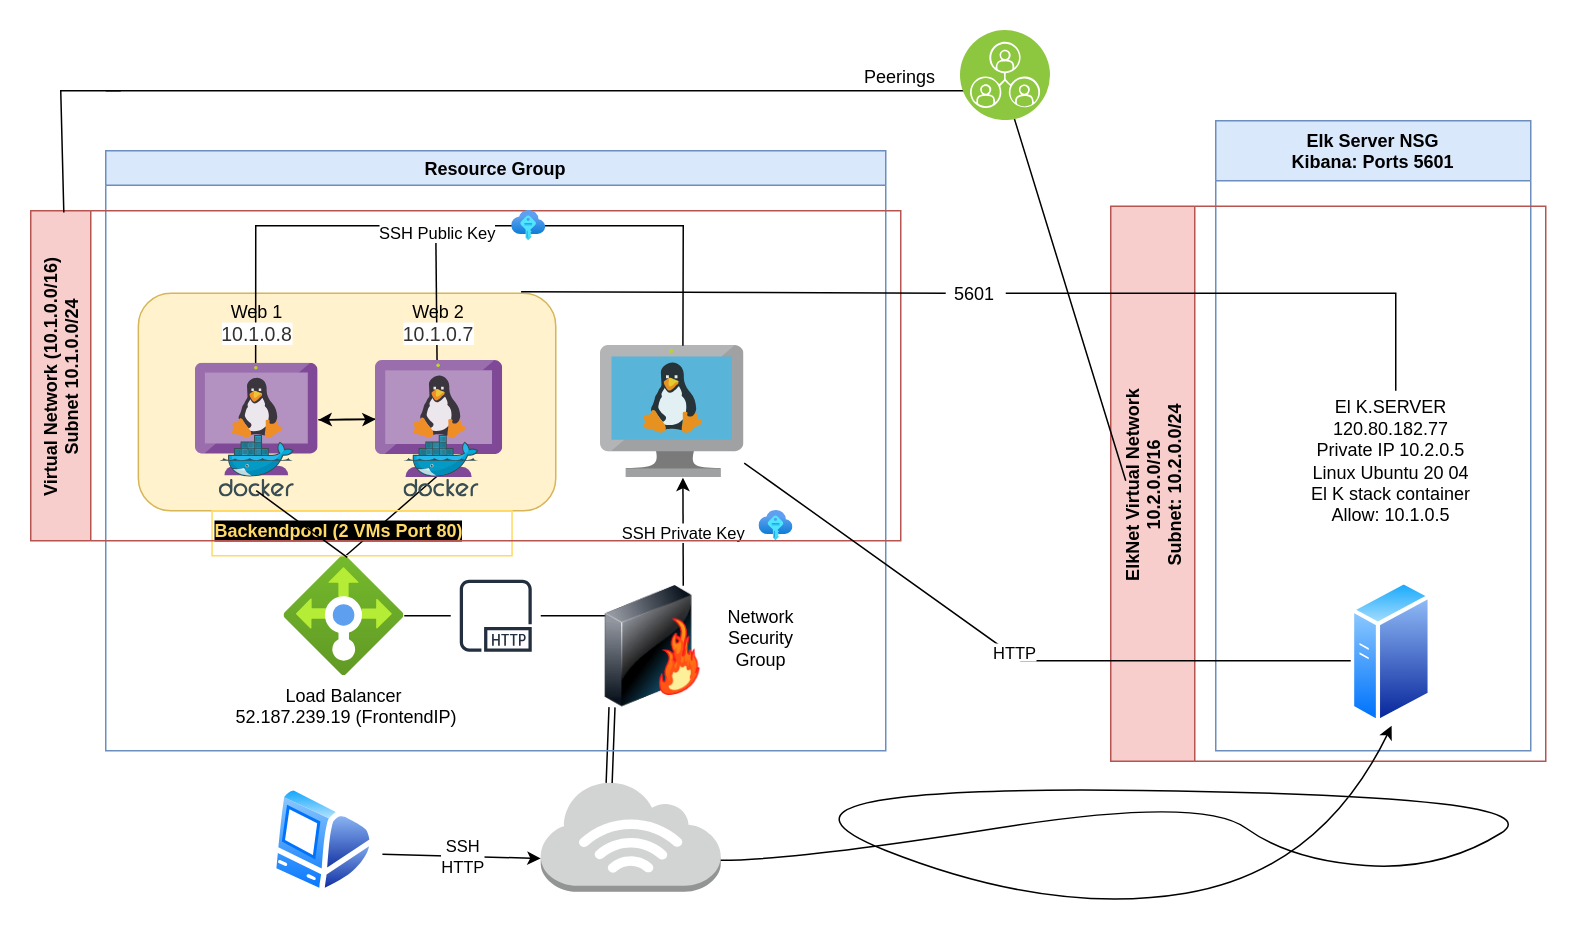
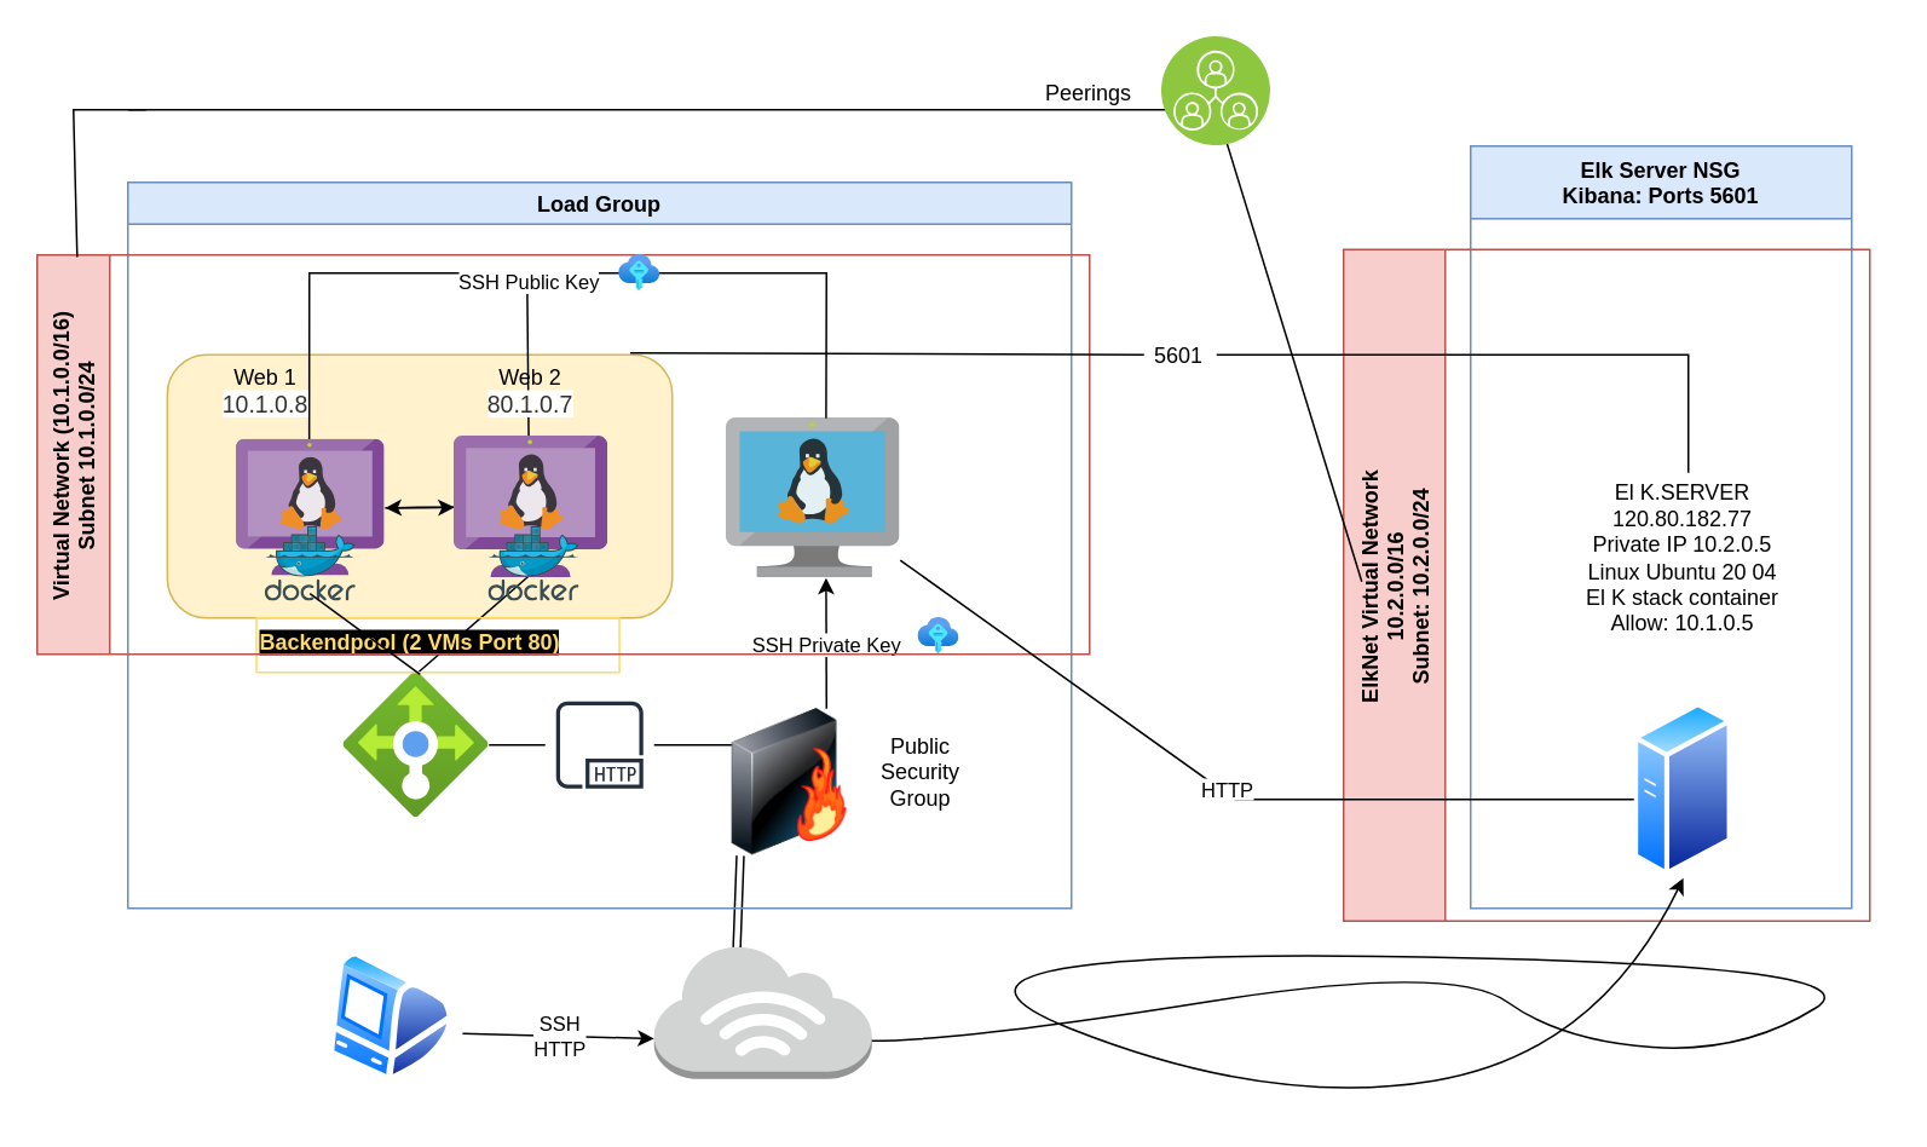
- <mxCell id="24" value="Resource Group" style="swimlane;fillColor=#dae8fc;strokeColor=#6c8ebf;" parent="1" vertex="1"><mxGeometry x="70" y="100" width="520" height="400" as="geometry" /></mxCell>
+ <mxCell id="24" value="Load Group" style="swimlane;fillColor=#dae8fc;strokeColor=#6c8ebf;" parent="1" vertex="1"><mxGeometry x="70" y="100" width="520" height="400" as="geometry" /></mxCell>
- <mxCell id="32" value="Web 1&lt;br class=&quot;Apple-interchange-newline&quot;&gt;&lt;span style=&quot;color: rgb(50 , 49 , 48) ; font-family: &amp;#34;az_ea_font&amp;#34; , &amp;#34;segoe ui&amp;#34; , &amp;#34;az_font&amp;#34; , , , &amp;#34;system-ui&amp;#34; , &amp;#34;roboto&amp;#34; , &amp;#34;oxygen&amp;#34; , &amp;#34;ubuntu&amp;#34; , &amp;#34;cantarell&amp;#34; , &amp;#34;open sans&amp;#34; , &amp;#34;helvetica neue&amp;#34; , sans-serif ; font-size: 13px ; background-color: rgb(255 , 255 , 255)&quot;&gt;10.1.0.8&lt;/span&gt;" style="text;html=1;strokeColor=none;fillColor=none;align=center;verticalAlign=middle;whiteSpace=wrap;rounded=0;" parent="27" vertex="1"><mxGeometry x="120.87" y="60" width="60" height="30" as="geometry" /></mxCell>
+ <mxCell id="32" value="Web 1&lt;br class=&quot;Apple-interchange-newline&quot;&gt;&lt;span style=&quot;color: rgb(50 , 49 , 48) ; font-family: &amp;#34;az_ea_font&amp;#34; , &amp;#34;segoe ui&amp;#34; , &amp;#34;az_font&amp;#34; , , , &amp;#34;system-ui&amp;#34; , &amp;#34;roboto&amp;#34; , &amp;#34;oxygen&amp;#34; , &amp;#34;ubuntu&amp;#34; , &amp;#34;cantarell&amp;#34; , &amp;#34;open sans&amp;#34; , &amp;#34;helvetica neue&amp;#34; , sans-serif ; font-size: 13px ; background-color: rgb(255 , 255 , 255)&quot;&gt;10.1.0.8&lt;/span&gt;" style="text;html=1;strokeColor=none;fillColor=none;align=center;verticalAlign=middle;whiteSpace=wrap;rounded=0;" parent="27" vertex="1"><mxGeometry x="95.87" y="60" width="60" height="30" as="geometry" /></mxCell>
- <mxCell id="31" value="Web 2&lt;br class=&quot;Apple-interchange-newline&quot;&gt;&lt;span style=&quot;color: rgb(50 , 49 , 48) ; font-family: &amp;#34;az_ea_font&amp;#34; , &amp;#34;segoe ui&amp;#34; , &amp;#34;az_font&amp;#34; , , , &amp;#34;system-ui&amp;#34; , &amp;#34;roboto&amp;#34; , &amp;#34;oxygen&amp;#34; , &amp;#34;ubuntu&amp;#34; , &amp;#34;cantarell&amp;#34; , &amp;#34;open sans&amp;#34; , &amp;#34;helvetica neue&amp;#34; , sans-serif ; font-size: 13px ; background-color: rgb(255 , 255 , 255)&quot;&gt;10.1.0.7&lt;/span&gt;" style="text;html=1;strokeColor=none;fillColor=none;align=center;verticalAlign=middle;whiteSpace=wrap;rounded=0;" parent="27" vertex="1"><mxGeometry x="242.39" y="60" width="60" height="30" as="geometry" /></mxCell>
+ <mxCell id="31" value="Web 2&lt;br class=&quot;Apple-interchange-newline&quot;&gt;&lt;span style=&quot;color: rgb(50 , 49 , 48) ; font-family: &amp;#34;az_ea_font&amp;#34; , &amp;#34;segoe ui&amp;#34; , &amp;#34;az_font&amp;#34; , , , &amp;#34;system-ui&amp;#34; , &amp;#34;roboto&amp;#34; , &amp;#34;oxygen&amp;#34; , &amp;#34;ubuntu&amp;#34; , &amp;#34;cantarell&amp;#34; , &amp;#34;open sans&amp;#34; , &amp;#34;helvetica neue&amp;#34; , sans-serif ; font-size: 13px ; background-color: rgb(255 , 255 , 255)&quot;&gt;80.1.0.7&lt;/span&gt;" style="text;html=1;strokeColor=none;fillColor=none;align=center;verticalAlign=middle;whiteSpace=wrap;rounded=0;" parent="27" vertex="1"><mxGeometry x="242.39" y="60" width="60" height="30" as="geometry" /></mxCell>
- <mxCell id="25" value="Network Security Group" style="text;html=1;strokeColor=none;fillColor=none;align=center;verticalAlign=middle;whiteSpace=wrap;rounded=0;" parent="24" vertex="1"><mxGeometry x="406.99" y="310" width="60" height="30" as="geometry" /></mxCell>
+ <mxCell id="25" value="Public Security Group" style="text;html=1;strokeColor=none;fillColor=none;align=center;verticalAlign=middle;whiteSpace=wrap;rounded=0;" parent="24" vertex="1"><mxGeometry x="406.99" y="310" width="60" height="30" as="geometry" /></mxCell>
- <mxCell id="18" value="Load Balancer&lt;br&gt;&amp;nbsp;52.187.239.19 (FrontendIP)" style="text;whiteSpace=wrap;html=1;align=center;" parent="1" vertex="1"><mxGeometry x="124" y="450" width="210" height="30" as="geometry" /></mxCell>
